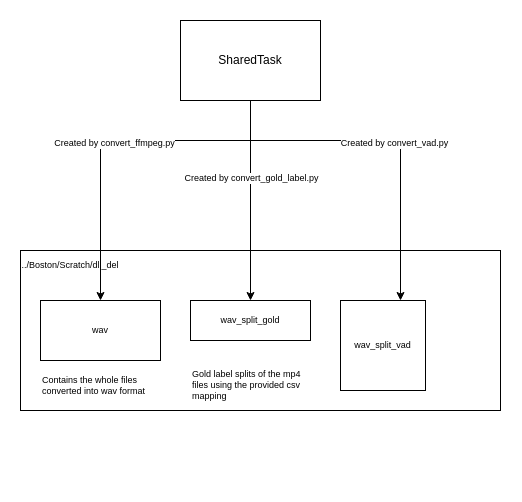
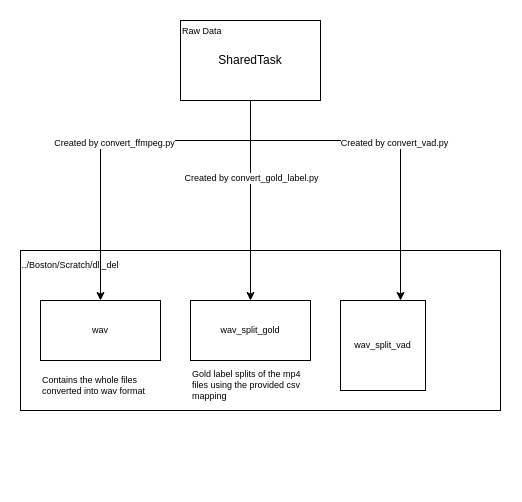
+ <mxCell id="4" value="&lt;font style=&quot;font-size: 9px;&quot;&gt;Raw Data&lt;/font&gt;" style="text;html=1;strokeColor=none;fillColor=none;align=left;verticalAlign=middle;whiteSpace=wrap;rounded=0;" vertex="1" parent="2"><mxGeometry width="70" height="20" as="geometry" /></mxCell>
- <mxCell id="9" value="wav_split_gold" style="rounded=0;whiteSpace=wrap;html=1;fontSize=9;" vertex="1" parent="6"><mxGeometry x="170" y="50" width="120" height="40" as="geometry" /></mxCell>
+ <mxCell id="9" value="wav_split_gold" style="rounded=0;whiteSpace=wrap;html=1;fontSize=9;" vertex="1" parent="6"><mxGeometry x="170" y="50" width="120" height="60" as="geometry" /></mxCell>
